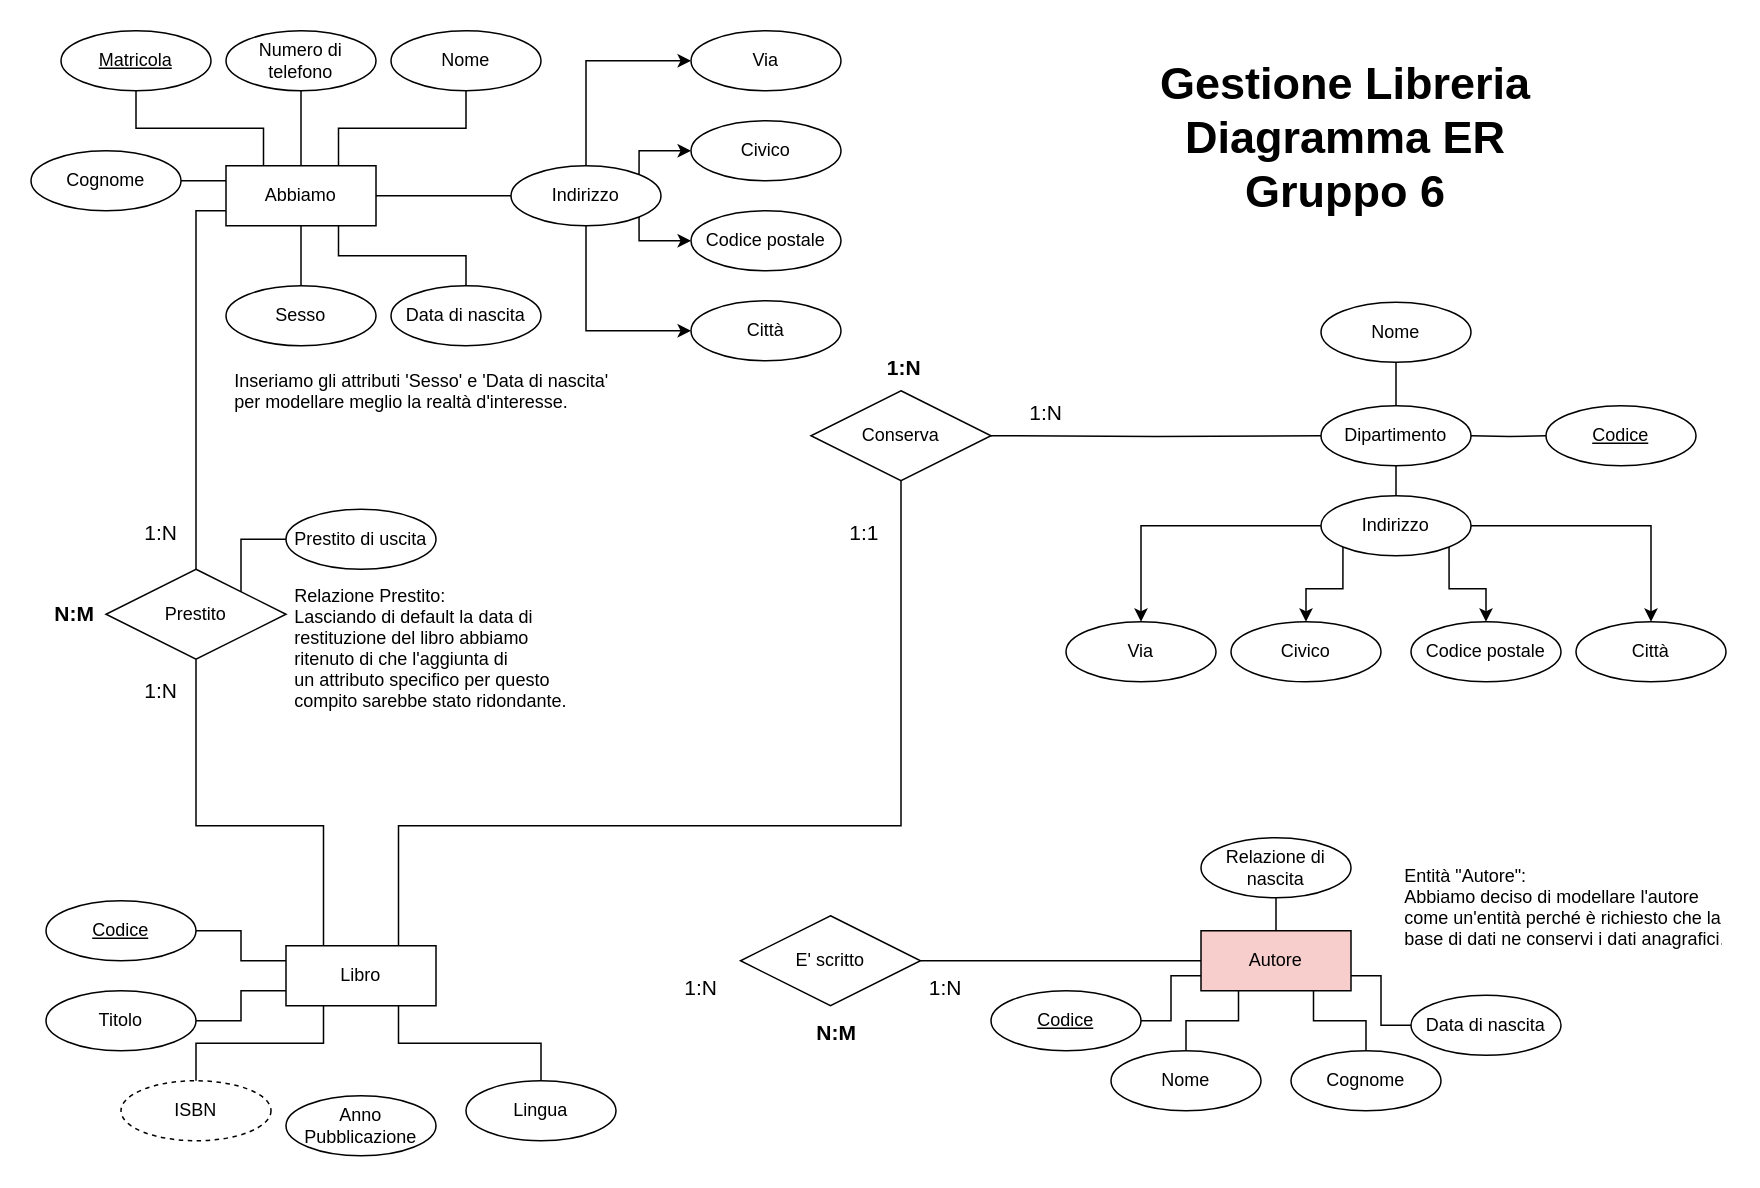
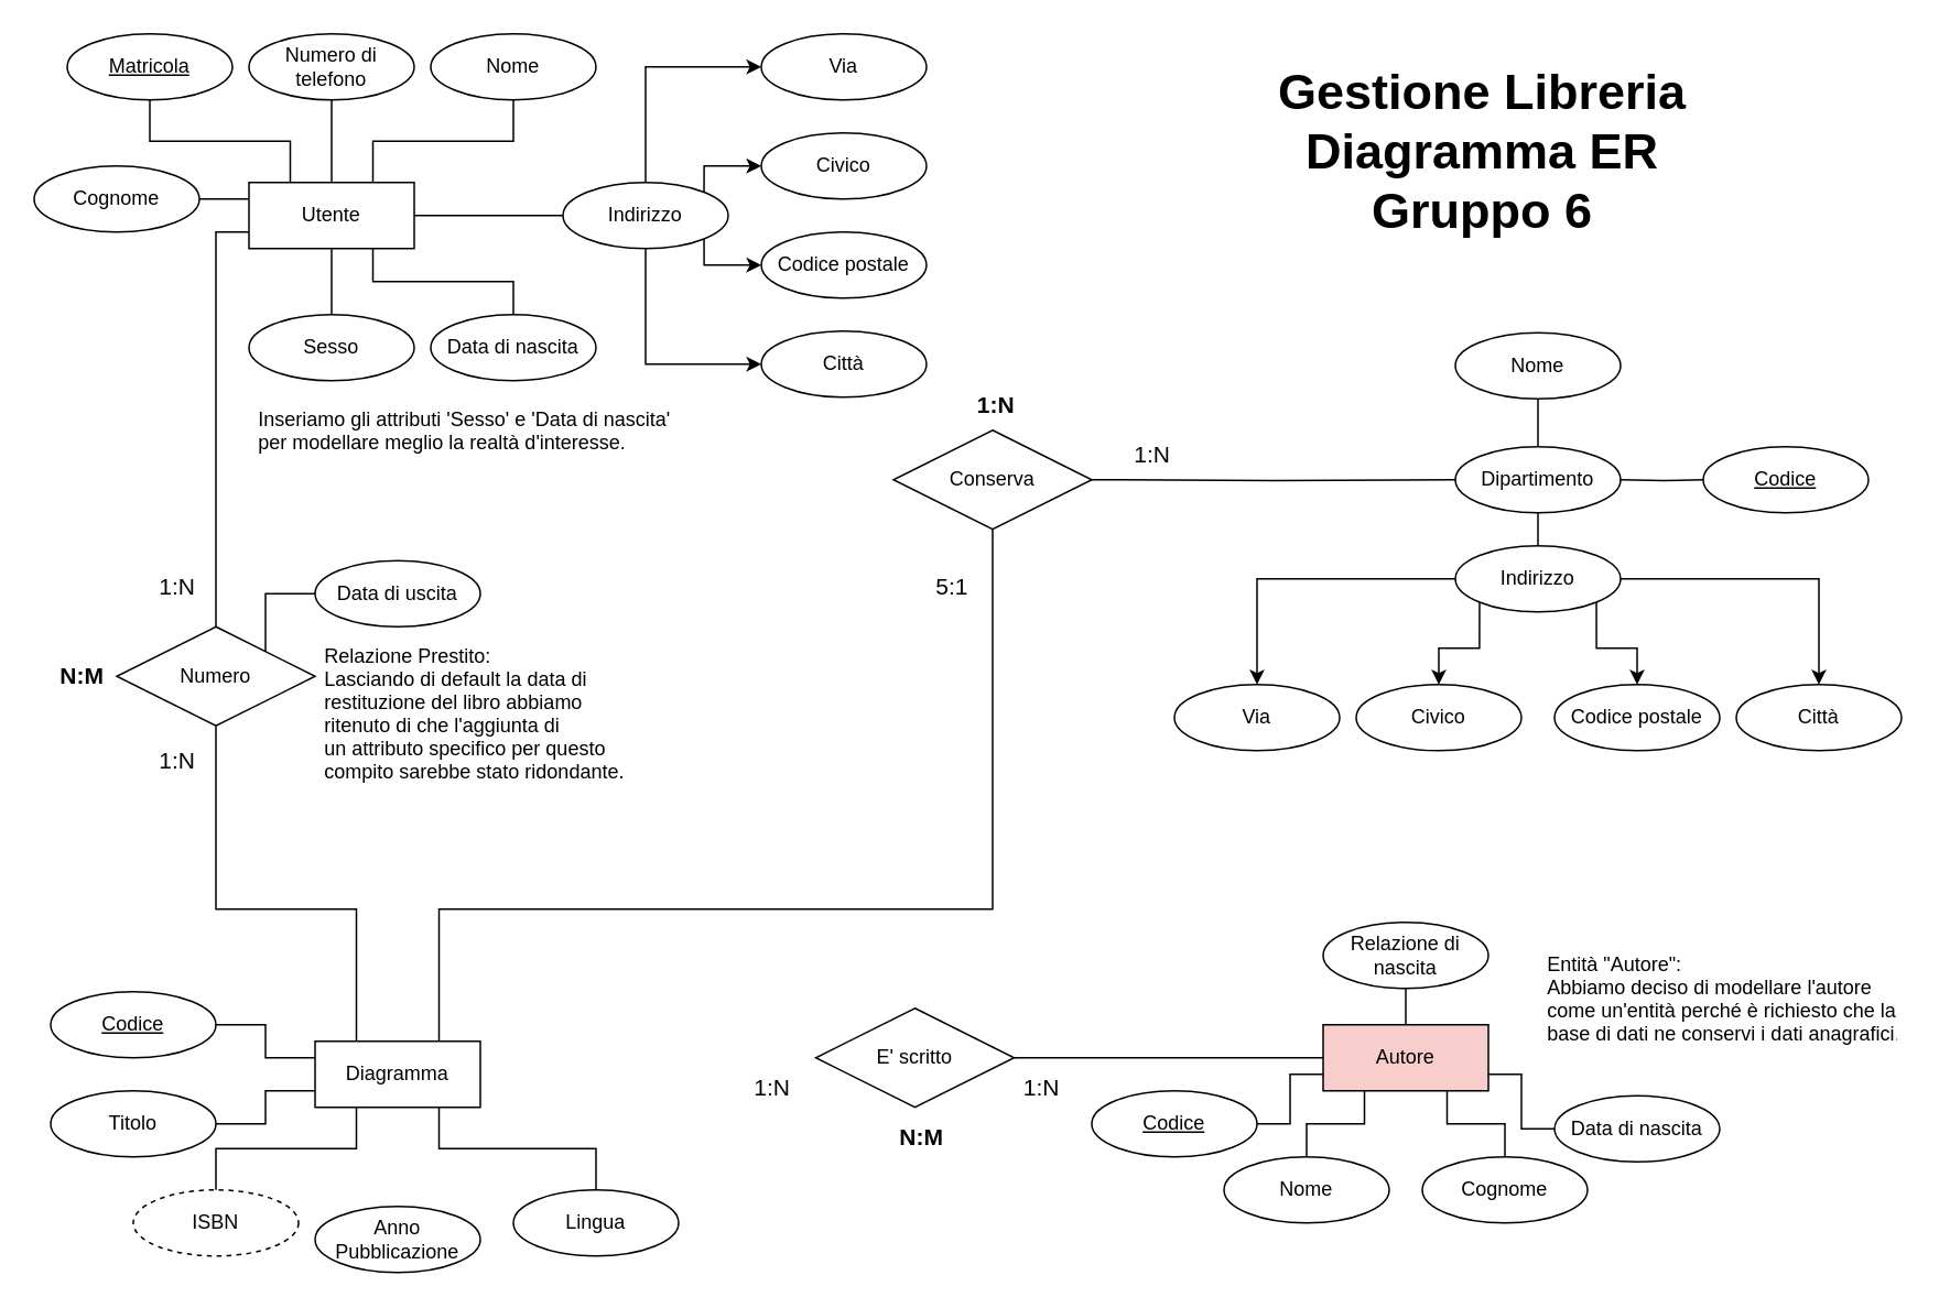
- <mxCell id="29" value="&lt;font style=&quot;vertical-align: inherit&quot;&gt;&lt;font style=&quot;vertical-align: inherit&quot;&gt;Abbiamo&lt;/font&gt;&lt;/font&gt;" style="whiteSpace=wrap;html=1;align=center;" parent="28" vertex="1"><mxGeometry x="130" y="90" width="100" height="40" as="geometry" /></mxCell>
+ <mxCell id="29" value="&lt;font style=&quot;vertical-align: inherit&quot;&gt;&lt;font style=&quot;vertical-align: inherit&quot;&gt;Utente&lt;/font&gt;&lt;/font&gt;" style="whiteSpace=wrap;html=1;align=center;" parent="28" vertex="1"><mxGeometry x="130" y="90" width="100" height="40" as="geometry" /></mxCell>
- <mxCell id="5" value="1:1" style="text;strokeColor=none;fillColor=none;spacingLeft=4;spacingRight=4;overflow=hidden;rotatable=0;points=[[0,0.5],[1,0.5]];portConstraint=eastwest;fontSize=14;" parent="3" vertex="1"><mxGeometry x="20" y="110" width="40" height="30" as="geometry" /></mxCell>
+ <mxCell id="5" value="5:1" style="text;strokeColor=none;fillColor=none;spacingLeft=4;spacingRight=4;overflow=hidden;rotatable=0;points=[[0,0.5],[1,0.5]];portConstraint=eastwest;fontSize=14;" parent="3" vertex="1"><mxGeometry x="20" y="110" width="40" height="30" as="geometry" /></mxCell>
- <mxCell id="56" value="Prestito di uscita" style="ellipse;whiteSpace=wrap;html=1;align=center;" parent="53" vertex="1"><mxGeometry x="160" y="4" width="100" height="40" as="geometry" /></mxCell>
+ <mxCell id="56" value="Data di uscita" style="ellipse;whiteSpace=wrap;html=1;align=center;" parent="53" vertex="1"><mxGeometry x="160" y="4" width="100" height="40" as="geometry" /></mxCell>
- <mxCell id="54" value="Prestito" style="shape=rhombus;perimeter=rhombusPerimeter;whiteSpace=wrap;html=1;align=center;" parent="53" vertex="1"><mxGeometry x="40" y="44" width="120" height="60" as="geometry" /></mxCell>
+ <mxCell id="54" value="Numero" style="shape=rhombus;perimeter=rhombusPerimeter;whiteSpace=wrap;html=1;align=center;" parent="53" vertex="1"><mxGeometry x="40" y="44" width="120" height="60" as="geometry" /></mxCell>
- <mxCell id="17" value="Libro" style="whiteSpace=wrap;html=1;align=center;" parent="16" vertex="1"><mxGeometry x="160" y="30" width="100" height="40" as="geometry" /></mxCell>
+ <mxCell id="17" value="Diagramma" style="whiteSpace=wrap;html=1;align=center;" parent="16" vertex="1"><mxGeometry x="160" y="30" width="100" height="40" as="geometry" /></mxCell>
